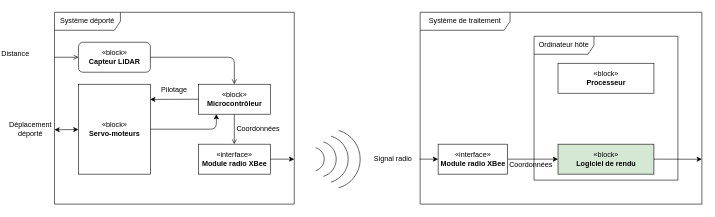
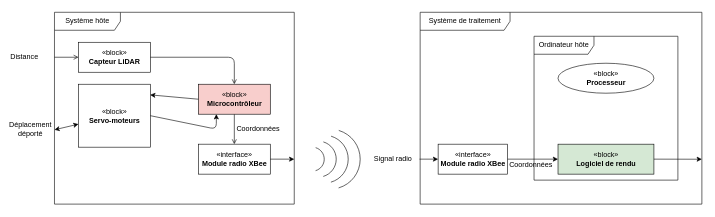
- <mxCell id="2" value="Système déporté" style="shape=umlFrame;whiteSpace=wrap;html=1;width=110;height=30;" vertex="1" parent="1"><mxGeometry x="90" y="20" width="400" height="320" as="geometry" /></mxCell>
+ <mxCell id="2" value="Système hôte" style="shape=umlFrame;whiteSpace=wrap;html=1;width=110;height=30;" vertex="1" parent="1"><mxGeometry x="90" y="20" width="400" height="320" as="geometry" /></mxCell>
- <mxCell id="5" value="Distance" style="text;html=1;strokeColor=none;fillColor=none;align=center;verticalAlign=middle;whiteSpace=wrap;rounded=0;" vertex="1" parent="1"><mxGeometry x="5" y="80" width="40" height="20" as="geometry" /></mxCell>
+ <mxCell id="5" value="Distance" style="text;html=1;strokeColor=none;fillColor=none;align=center;verticalAlign=middle;whiteSpace=wrap;rounded=0;" vertex="1" parent="1"><mxGeometry x="20" y="85" width="40" height="20" as="geometry" /></mxCell>
- <mxCell id="3" value="«block»&lt;br&gt;&lt;b&gt;Capteur LiDAR&lt;/b&gt;" style="html=1;rounded=1;" vertex="1" parent="1"><mxGeometry x="130" y="70" width="120" height="50" as="geometry" /></mxCell>
+ <mxCell id="3" value="«block»&lt;br&gt;&lt;b&gt;Capteur LiDAR&lt;/b&gt;" style="html=1;" vertex="1" parent="1"><mxGeometry x="130" y="70" width="120" height="50" as="geometry" /></mxCell>
- <mxCell id="29" value="«block»&lt;br&gt;&lt;b&gt;Processeur&lt;/b&gt;" style="html=1;" vertex="1" parent="1"><mxGeometry x="930" y="105" width="160" height="50" as="geometry" /></mxCell>
+ <mxCell id="29" value="«block»&lt;br&gt;&lt;b&gt;Processeur&lt;/b&gt;" style="ellipse;html=1;" vertex="1" parent="1"><mxGeometry x="930" y="105" width="160" height="50" as="geometry" /></mxCell>
- <mxCell id="22" value="Pilotage" style="text;html=1;strokeColor=none;fillColor=none;align=center;verticalAlign=middle;whiteSpace=wrap;rounded=0;" vertex="1" parent="1"><mxGeometry x="270" y="140" width="40" height="20" as="geometry" /></mxCell>
- <mxCell id="7" value="«block»&lt;br&gt;&lt;b&gt;Microcontrôleur&lt;/b&gt;" style="html=1;" vertex="1" parent="1"><mxGeometry x="330" y="140" width="120" height="50" as="geometry" /></mxCell>
+ <mxCell id="7" value="«block»&lt;br&gt;&lt;b&gt;Microcontrôleur&lt;/b&gt;" style="html=1;fillColor=#f8cecc;" vertex="1" parent="1"><mxGeometry x="330" y="140" width="120" height="50" as="geometry" /></mxCell>
- <mxCell id="18" value="«block»&lt;br&gt;&lt;b&gt;Servo-moteurs&lt;/b&gt;" style="html=1;" vertex="1" parent="1"><mxGeometry x="130" y="140" width="120" height="150" as="geometry" /></mxCell>
+ <mxCell id="18" value="«block»&lt;br&gt;&lt;b&gt;Servo-moteurs&lt;/b&gt;" style="html=1;" vertex="1" parent="1"><mxGeometry x="130" y="140" width="120" height="105" as="geometry" /></mxCell>
